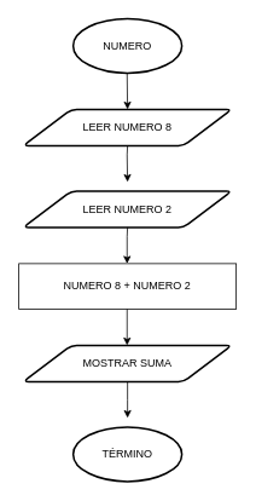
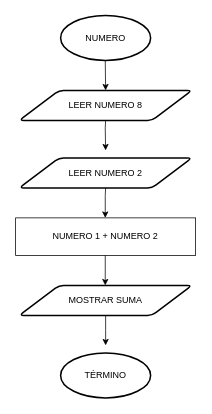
- <mxCell id="9" value="NUMERO 8 + NUMERO 2" style="rounded=0;whiteSpace=wrap;html=1;fillColor=default;" vertex="1" parent="1"><mxGeometry x="20" y="290" width="240" height="50" as="geometry" /></mxCell>
+ <mxCell id="9" value="NUMERO 1 + NUMERO 2" style="rounded=0;whiteSpace=wrap;html=1;fillColor=default;" vertex="1" parent="1"><mxGeometry x="20" y="290" width="240" height="50" as="geometry" /></mxCell>
